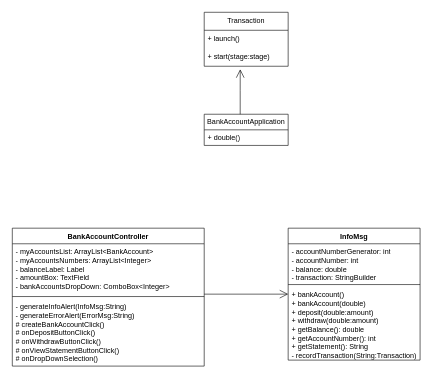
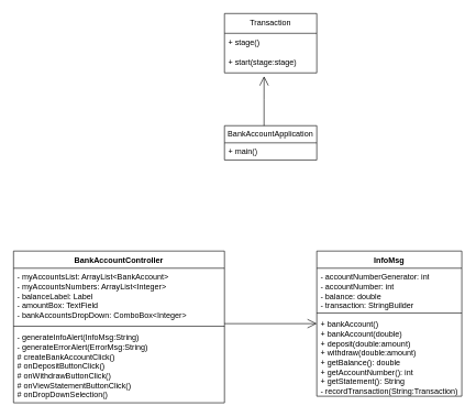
- <mxCell id="3" value="+ launch()" style="text;strokeColor=none;fillColor=none;align=left;verticalAlign=middle;spacingLeft=4;spacingRight=4;overflow=hidden;points=[[0,0.5],[1,0.5]];portConstraint=eastwest;rotatable=0;whiteSpace=wrap;html=1;" vertex="1" parent="2"><mxGeometry y="30" width="140" height="30" as="geometry" /></mxCell>
+ <mxCell id="3" value="+ stage()" style="text;strokeColor=none;fillColor=none;align=left;verticalAlign=middle;spacingLeft=4;spacingRight=4;overflow=hidden;points=[[0,0.5],[1,0.5]];portConstraint=eastwest;rotatable=0;whiteSpace=wrap;html=1;" vertex="1" parent="2"><mxGeometry y="30" width="140" height="30" as="geometry" /></mxCell>
- <mxCell id="7" value="+ double()" style="text;strokeColor=none;fillColor=none;align=left;verticalAlign=top;spacingLeft=4;spacingRight=4;overflow=hidden;rotatable=0;points=[[0,0.5],[1,0.5]];portConstraint=eastwest;whiteSpace=wrap;html=1;" vertex="1" parent="5"><mxGeometry y="26" width="140" height="26" as="geometry" /></mxCell>
+ <mxCell id="7" value="+ main()" style="text;strokeColor=none;fillColor=none;align=left;verticalAlign=top;spacingLeft=4;spacingRight=4;overflow=hidden;rotatable=0;points=[[0,0.5],[1,0.5]];portConstraint=eastwest;whiteSpace=wrap;html=1;" vertex="1" parent="5"><mxGeometry y="26" width="140" height="26" as="geometry" /></mxCell>
